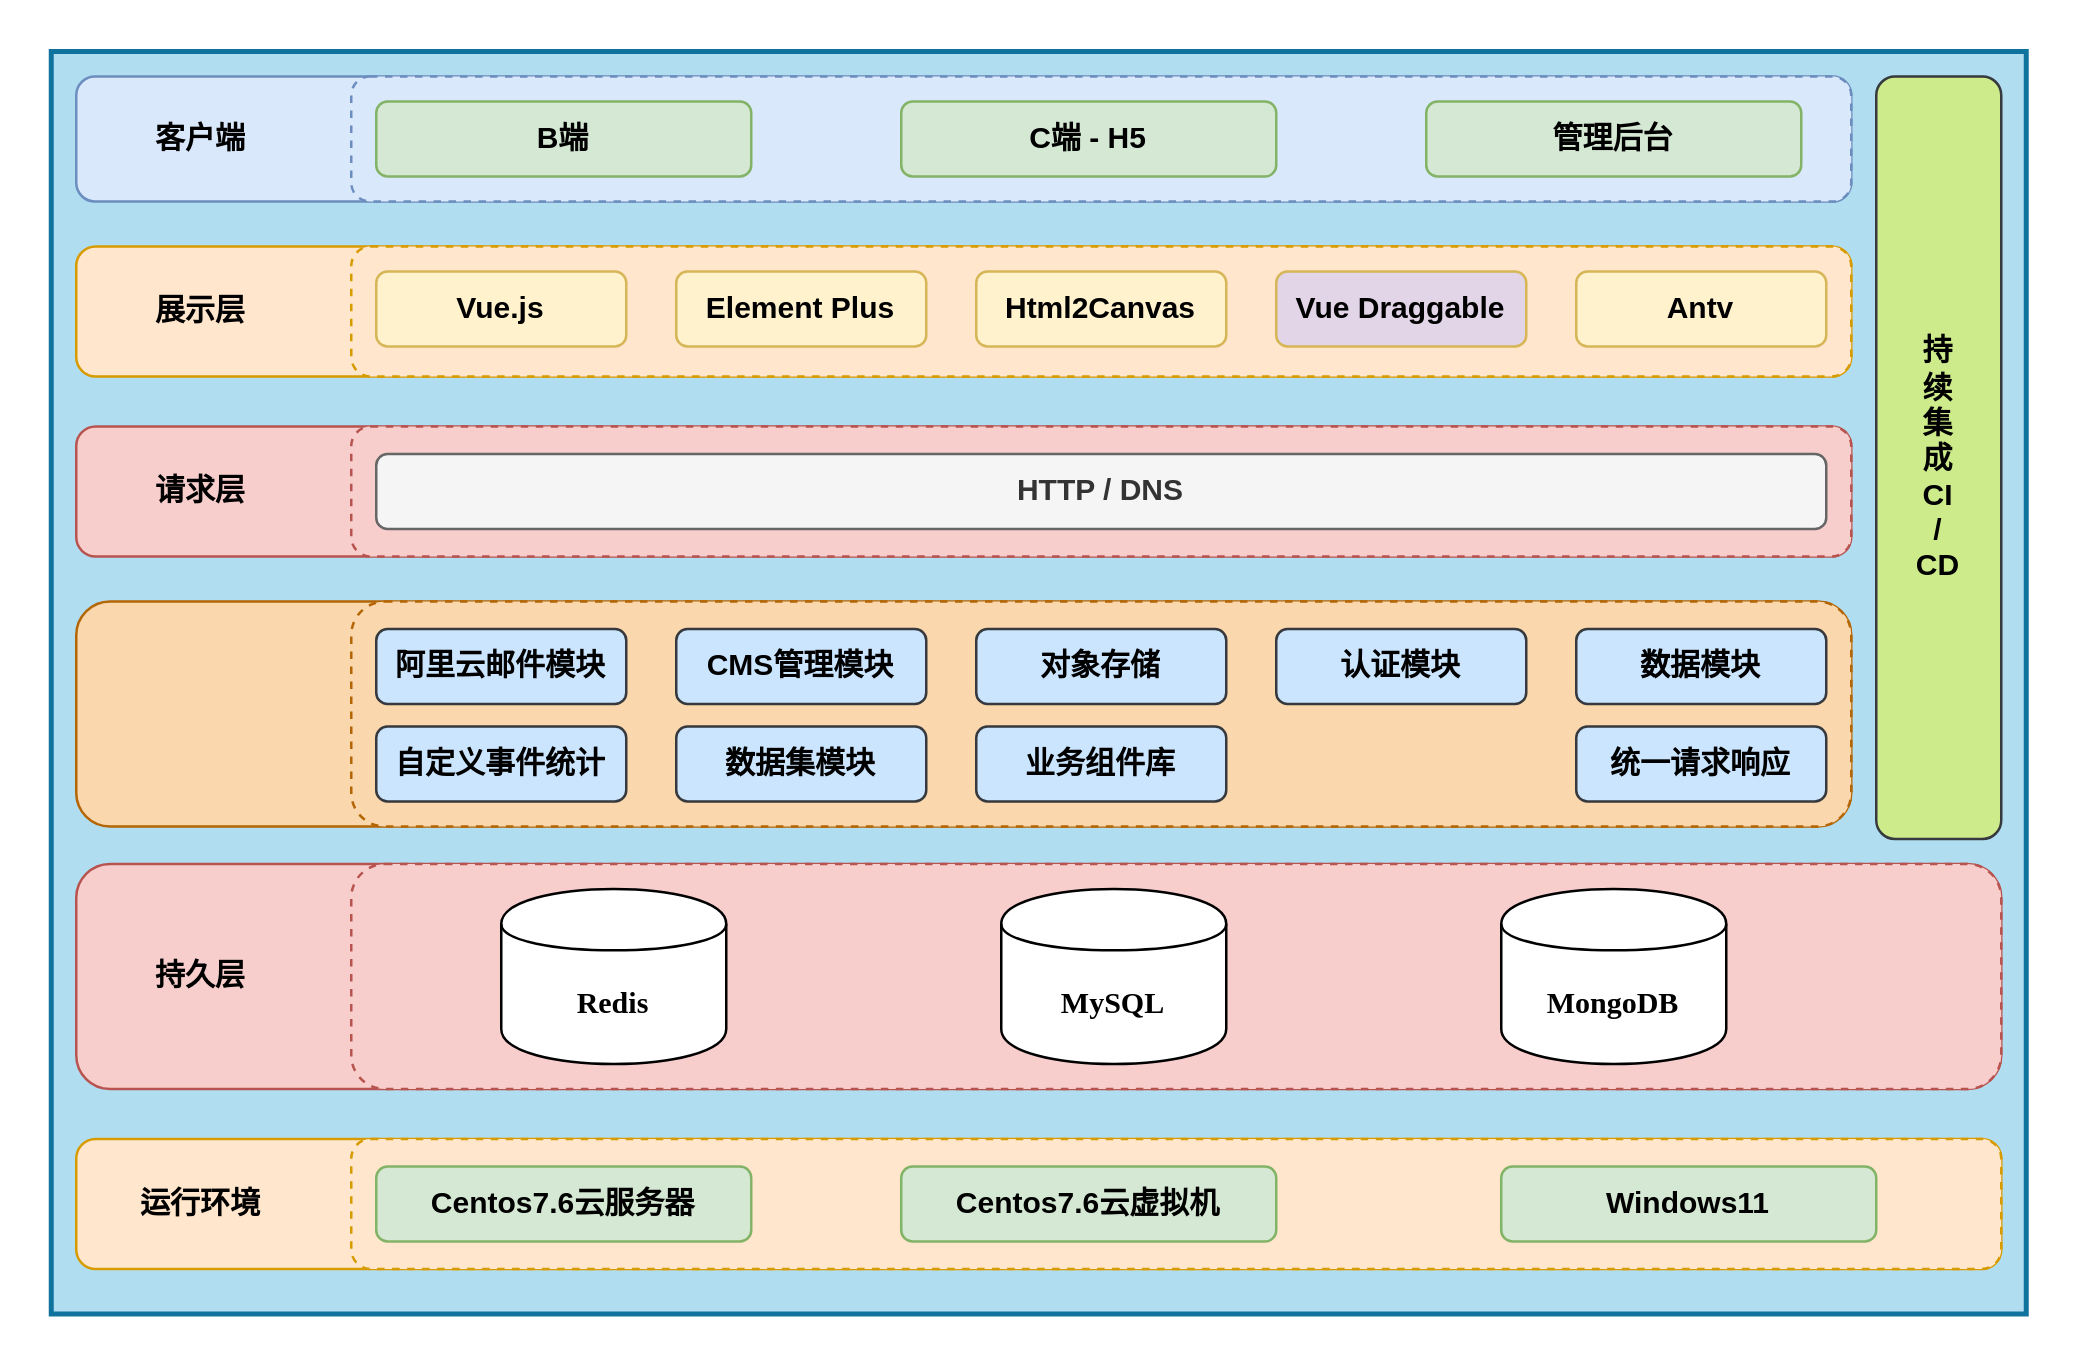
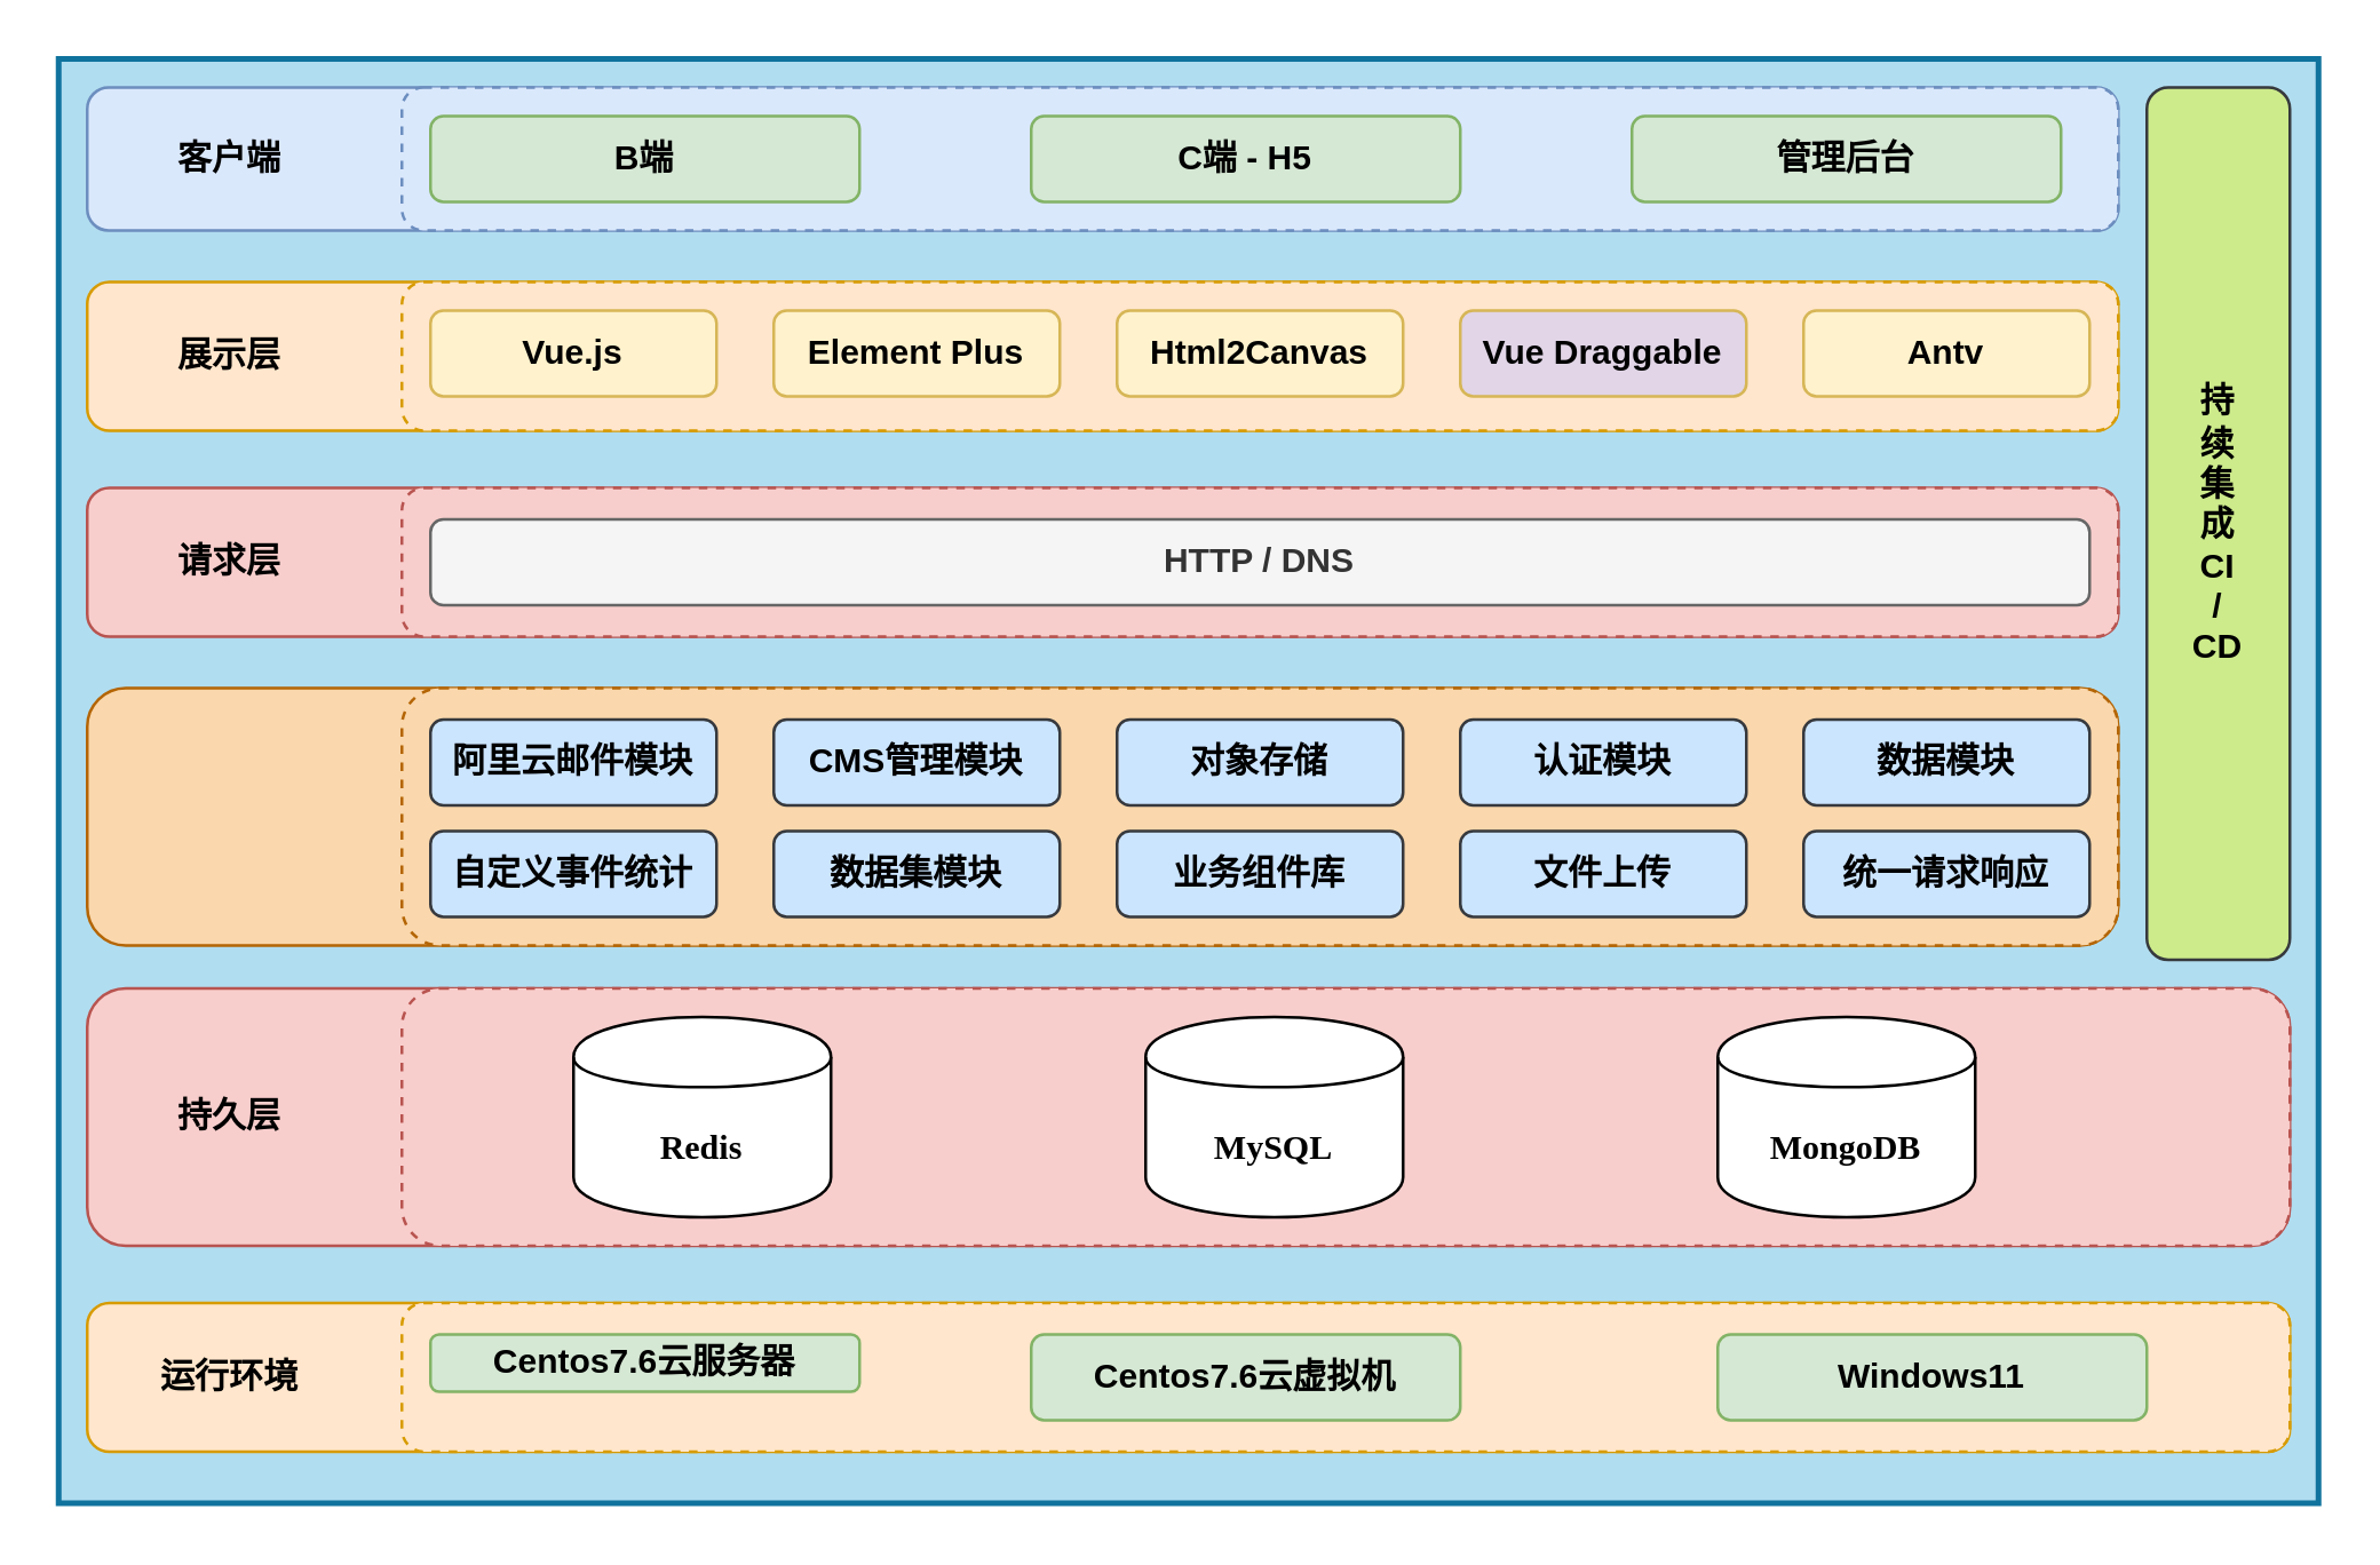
+ <mxCell id="31" value="文件上传" style="rounded=1;whiteSpace=wrap;html=1;strokeWidth=1;fontStyle=1;fillColor=#cce5ff;strokeColor=#36393d;" vertex="1" parent="1"><mxGeometry x="510" y="290" width="100" height="30" as="geometry" /></mxCell>
- <mxCell id="43" value="Centos7.6云服务器" style="rounded=1;whiteSpace=wrap;html=1;strokeWidth=1;fontStyle=1;fillColor=#d5e8d4;strokeColor=#82b366;" vertex="1" parent="1"><mxGeometry x="150" y="466" width="150" height="30" as="geometry" /></mxCell>
+ <mxCell id="43" value="Centos7.6云服务器" style="rounded=1;whiteSpace=wrap;html=1;strokeWidth=1;fontStyle=1;fillColor=#d5e8d4;strokeColor=#82b366;" vertex="1" parent="1"><mxGeometry x="150" y="466" width="150" height="20" as="geometry" /></mxCell>
